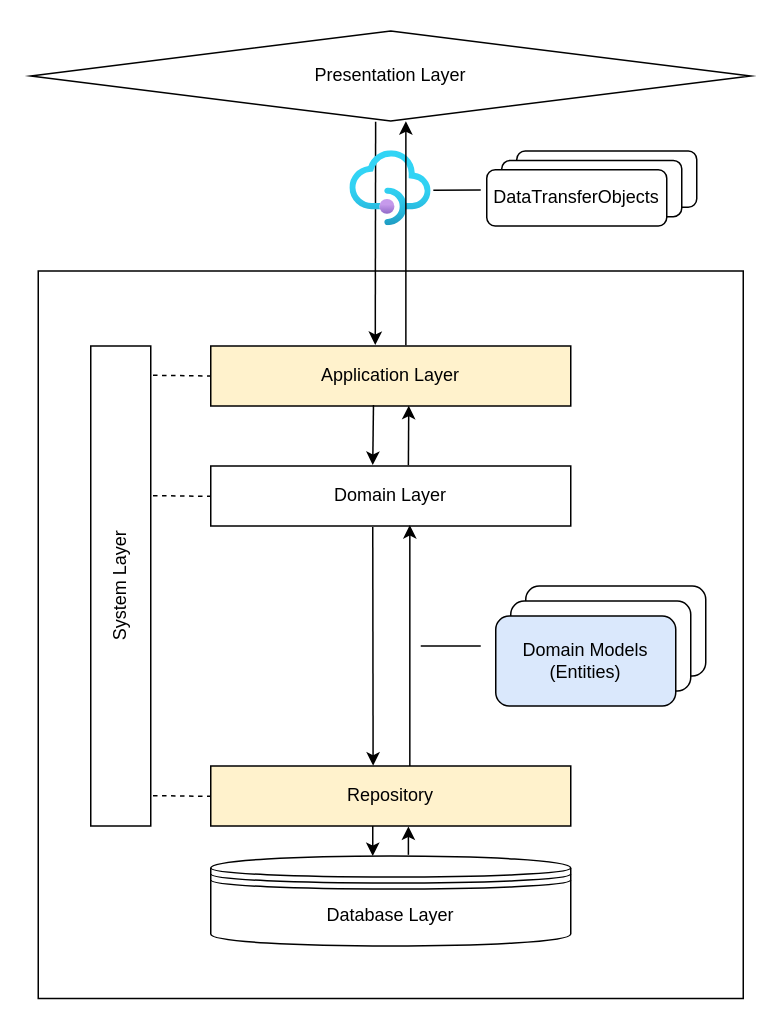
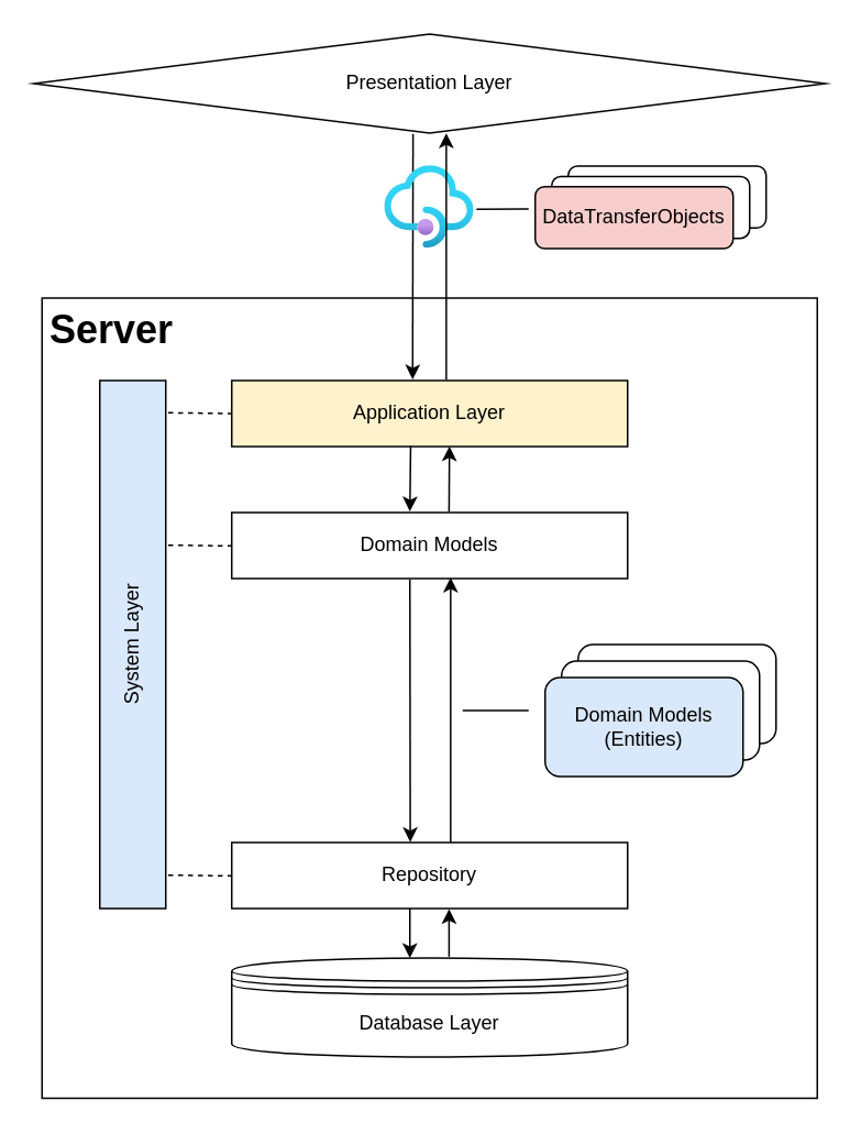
- <mxCell id="29" value="DataTransferObjects" style="rounded=1;whiteSpace=wrap;html=1;" vertex="1" parent="26"><mxGeometry y="12.5" width="120" height="37.5" as="geometry" /></mxCell>
+ <mxCell id="29" value="DataTransferObjects" style="rounded=1;whiteSpace=wrap;html=1;fillColor=#f8cecc;" vertex="1" parent="26"><mxGeometry y="12.5" width="120" height="37.5" as="geometry" /></mxCell>
+ <mxCell id="31" value="&lt;h1&gt;Server&lt;/h1&gt;" style="text;html=1;strokeColor=none;fillColor=none;spacing=5;spacingTop=-20;whiteSpace=wrap;overflow=hidden;rounded=0;" vertex="1" parent="1"><mxGeometry x="25" y="180" width="120" height="40" as="geometry" /></mxCell>
- <mxCell id="3" value="Domain Layer" style="rounded=0;whiteSpace=wrap;html=1;" parent="1" vertex="1"><mxGeometry x="140" y="310" width="240" height="40" as="geometry" /></mxCell>
+ <mxCell id="3" value="Domain Models" style="rounded=0;whiteSpace=wrap;html=1;" parent="1" vertex="1"><mxGeometry x="140" y="310" width="240" height="40" as="geometry" /></mxCell>
- <mxCell id="12" value="System Layer" style="rounded=0;whiteSpace=wrap;html=1;verticalAlign=middle;horizontal=0;" parent="1" vertex="1"><mxGeometry x="60" y="230" width="40" height="320" as="geometry" /></mxCell>
+ <mxCell id="12" value="System Layer" style="rounded=0;whiteSpace=wrap;html=1;verticalAlign=middle;horizontal=0;fillColor=#dae8fc;" parent="1" vertex="1"><mxGeometry x="60" y="230" width="40" height="320" as="geometry" /></mxCell>
- <mxCell id="4" value="Repository" style="rounded=0;whiteSpace=wrap;html=1;fillColor=#fff2cc;" parent="1" vertex="1"><mxGeometry x="140" y="510" width="240" height="40" as="geometry" /></mxCell>
+ <mxCell id="4" value="Repository" style="rounded=0;whiteSpace=wrap;html=1;" parent="1" vertex="1"><mxGeometry x="140" y="510" width="240" height="40" as="geometry" /></mxCell>
- <mxCell id="19" value="Database Layer" style="shape=datastore;whiteSpace=wrap;html=1;" parent="1" vertex="1"><mxGeometry x="140" y="570" width="240" height="60" as="geometry" /></mxCell>
+ <mxCell id="19" value="Database Layer" style="shape=datastore;whiteSpace=wrap;html=1;" parent="1" vertex="1"><mxGeometry x="140" y="580" width="240" height="60" as="geometry" /></mxCell>
